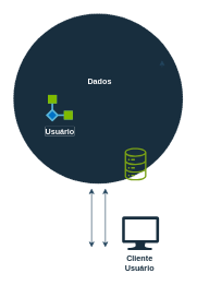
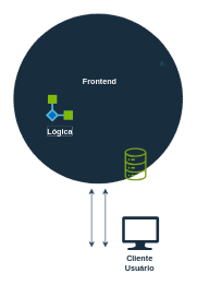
- <mxCell id="7" value="&lt;b&gt;Dados&lt;/b&gt;" style="shape=image;html=1;verticalAlign=top;verticalLabelPosition=bottom;labelBackgroundColor=#182E3E;imageAspect=0;aspect=fixed;image=https://cdn4.iconfinder.com/data/icons/success-filloutline/64/website-seo_and_web-internet-technology-application-128.png;strokeColor=#FFFFFF;fontColor=#FFFFFF;fillColor=#182E3E;" vertex="1" parent="2"><mxGeometry x="101.66" y="30" width="60" height="60" as="geometry" /></mxCell>
+ <mxCell id="7" value="&lt;b&gt;Frontend&lt;/b&gt;" style="shape=image;html=1;verticalAlign=top;verticalLabelPosition=bottom;labelBackgroundColor=#182E3E;imageAspect=0;aspect=fixed;image=https://cdn4.iconfinder.com/data/icons/success-filloutline/64/website-seo_and_web-internet-technology-application-128.png;strokeColor=#FFFFFF;fontColor=#FFFFFF;fillColor=#182E3E;" vertex="1" parent="2"><mxGeometry x="101.66" y="30" width="60" height="60" as="geometry" /></mxCell>
- <mxCell id="6" value="&lt;span style=&quot;background-color: rgb(24, 46, 62);&quot;&gt;Usuário&lt;/span&gt;" style="image;sketch=0;aspect=fixed;html=1;points=[];align=center;fontSize=12;image=img/lib/mscae/Logic_Apps_Custom_Connector.svg;strokeColor=#FFFFFF;fontColor=#FFFFFF;fillColor=#182E3E;fontStyle=1" vertex="1" parent="2"><mxGeometry x="50" y="124.17" width="41.66" height="41.66" as="geometry" /></mxCell>
+ <mxCell id="6" value="&lt;span style=&quot;background-color: rgb(24, 46, 62);&quot;&gt;Lógica&lt;/span&gt;" style="image;sketch=0;aspect=fixed;html=1;points=[];align=center;fontSize=12;image=img/lib/mscae/Logic_Apps_Custom_Connector.svg;strokeColor=#FFFFFF;fontColor=#FFFFFF;fillColor=#182E3E;fontStyle=1" vertex="1" parent="2"><mxGeometry x="50" y="124.17" width="41.66" height="41.66" as="geometry" /></mxCell>
